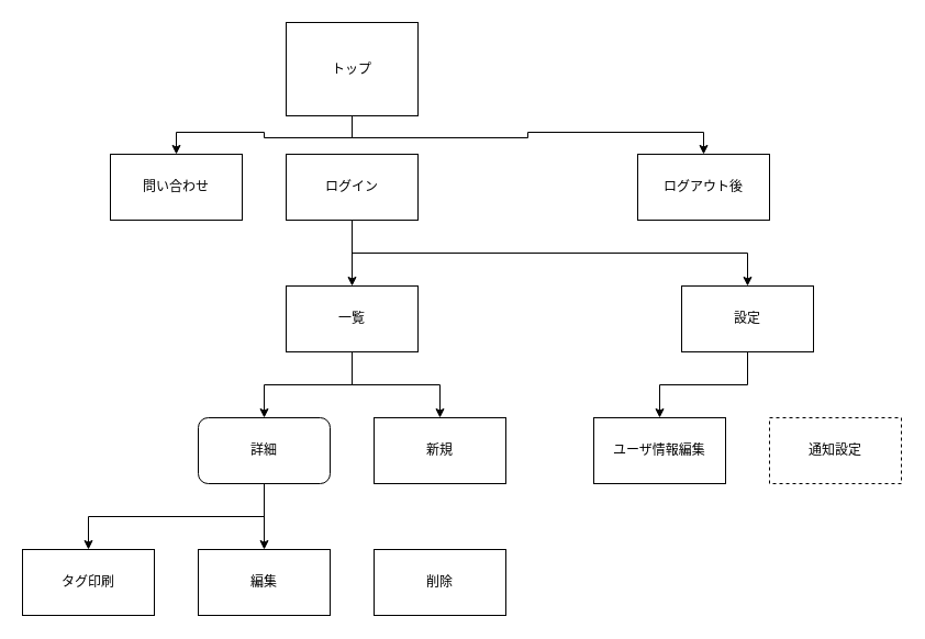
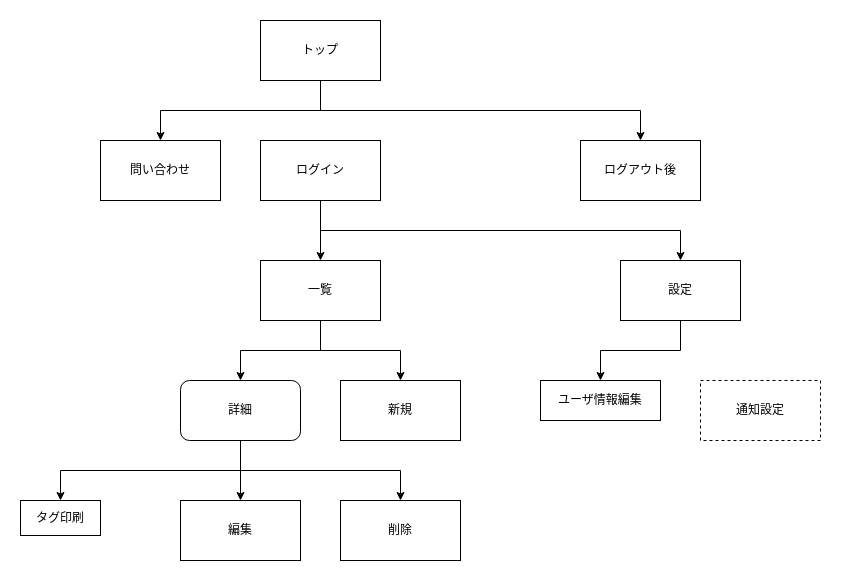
- <mxCell id="4" value="トップ" style="rounded=0;whiteSpace=wrap;html=1;" vertex="1" parent="1"><mxGeometry x="260" y="20" width="120" height="85" as="geometry" /></mxCell>
+ <mxCell id="4" value="トップ" style="rounded=0;whiteSpace=wrap;html=1;" vertex="1" parent="1"><mxGeometry x="260" y="20" width="120" height="60" as="geometry" /></mxCell>
- <mxCell id="21" value="ユーザ情報編集" style="rounded=0;whiteSpace=wrap;html=1;" vertex="1" parent="1"><mxGeometry x="540" y="380" width="120" height="60" as="geometry" /></mxCell>
+ <mxCell id="21" value="ユーザ情報編集" style="rounded=0;whiteSpace=wrap;html=1;" vertex="1" parent="1"><mxGeometry x="540" y="380" width="120" height="40" as="geometry" /></mxCell>
+ <mxCell id="12" style="edgeStyle=orthogonalEdgeStyle;rounded=0;orthogonalLoop=1;jettySize=auto;html=1;exitX=0.5;exitY=1;exitDx=0;exitDy=0;entryX=0.5;entryY=0;entryDx=0;entryDy=0;" edge="1" parent="1" source="14" target="16"><mxGeometry relative="1" as="geometry" /></mxCell>
- <mxCell id="23" value="タグ印刷" style="rounded=0;whiteSpace=wrap;html=1;" vertex="1" parent="1"><mxGeometry y="500" width="120" height="60" as="geometry" x="20" /></mxCell>
+ <mxCell id="23" value="タグ印刷" style="rounded=0;whiteSpace=wrap;html=1;" vertex="1" parent="1"><mxGeometry x="20" y="500" width="80" height="35" as="geometry" /></mxCell>
